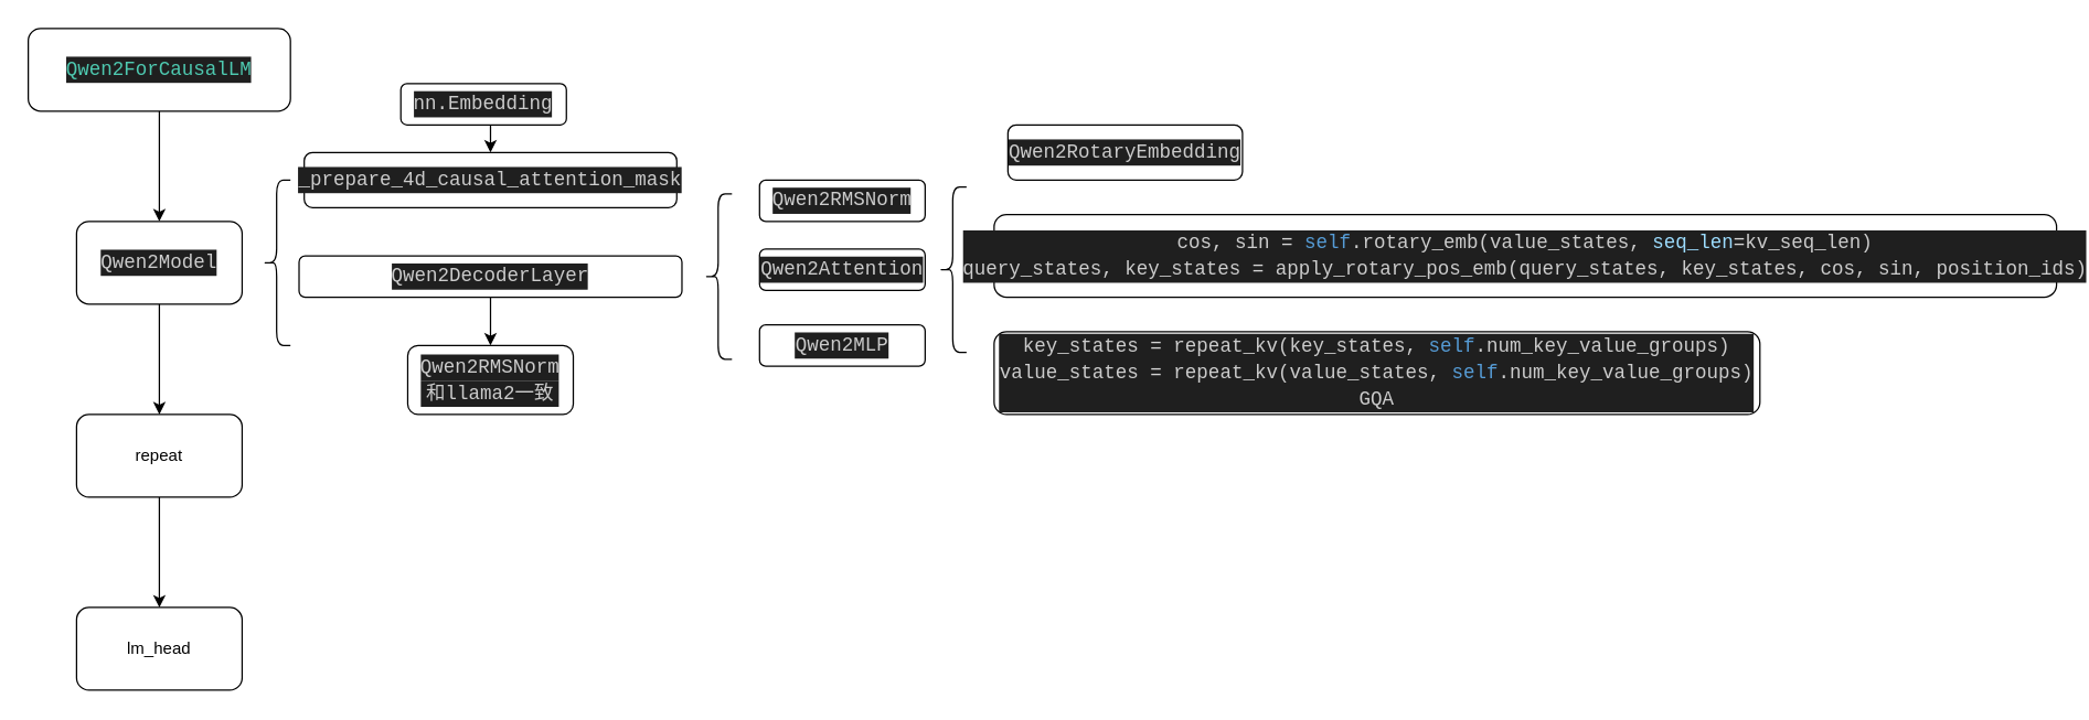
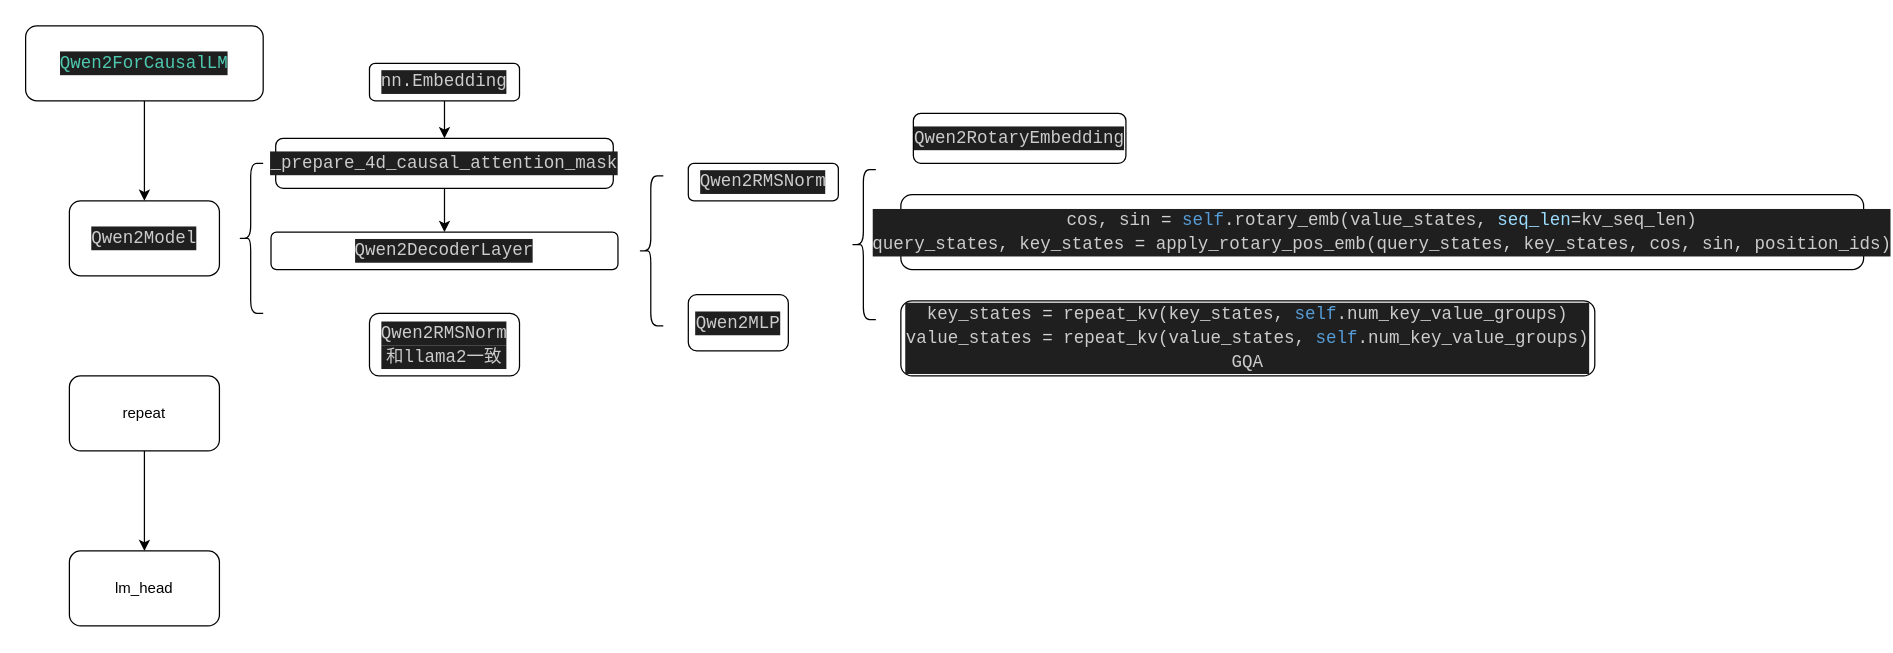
- <mxCell id="13" value="&lt;div style=&quot;color: #cccccc;background-color: #1f1f1f;font-family: Consolas, 'Courier New', monospace;font-weight: normal;font-size: 14px;line-height: 19px;white-space: pre;&quot;&gt;&lt;div&gt;&lt;span style=&quot;color: #cccccc;&quot;&gt;nn.Embedding&lt;/span&gt;&lt;/div&gt;&lt;/div&gt;" style="rounded=1;whiteSpace=wrap;html=1;" vertex="1" parent="1"><mxGeometry x="290" y="60" width="120" height="30" as="geometry" /></mxCell>
+ <mxCell id="13" value="&lt;div style=&quot;color: #cccccc;background-color: #1f1f1f;font-family: Consolas, 'Courier New', monospace;font-weight: normal;font-size: 14px;line-height: 19px;white-space: pre;&quot;&gt;&lt;div&gt;&lt;span style=&quot;color: #cccccc;&quot;&gt;nn.Embedding&lt;/span&gt;&lt;/div&gt;&lt;/div&gt;" style="rounded=1;whiteSpace=wrap;html=1;" vertex="1" parent="1"><mxGeometry x="295" y="50" width="120" height="30" as="geometry" /></mxCell>
+ <mxCell id="15" style="edgeStyle=orthogonalEdgeStyle;rounded=0;orthogonalLoop=1;jettySize=auto;html=1;exitX=0.5;exitY=1;exitDx=0;exitDy=0;entryX=0.5;entryY=0;entryDx=0;entryDy=0;" edge="1" parent="1" source="16" target="11"><mxGeometry relative="1" as="geometry" /></mxCell>
- <mxCell id="19" value="&lt;div style=&quot;color: rgb(204, 204, 204); background-color: rgb(31, 31, 31); font-family: Consolas, &amp;quot;Courier New&amp;quot;, monospace; font-size: 14px; line-height: 19px; white-space: pre;&quot;&gt;Qwen2Attention&lt;/div&gt;" style="rounded=1;whiteSpace=wrap;html=1;" vertex="1" parent="1"><mxGeometry x="550" y="180" width="120" height="30" as="geometry" /></mxCell>
- <mxCell id="10" style="edgeStyle=orthogonalEdgeStyle;rounded=0;orthogonalLoop=1;jettySize=auto;html=1;exitX=0.5;exitY=1;exitDx=0;exitDy=0;entryX=0.5;entryY=0;entryDx=0;entryDy=0;" edge="1" parent="1" source="11" target="14"><mxGeometry relative="1" as="geometry" /></mxCell>
- <mxCell id="18" value="&lt;div style=&quot;color: rgb(204, 204, 204); background-color: rgb(31, 31, 31); font-family: Consolas, &amp;quot;Courier New&amp;quot;, monospace; font-size: 14px; line-height: 19px; white-space: pre;&quot;&gt;Qwen2MLP&lt;/div&gt;" style="rounded=1;whiteSpace=wrap;html=1;" vertex="1" parent="1"><mxGeometry x="550" y="235" width="120" height="30" as="geometry" /></mxCell>
+ <mxCell id="18" value="&lt;div style=&quot;color: rgb(204, 204, 204); background-color: rgb(31, 31, 31); font-family: Consolas, &amp;quot;Courier New&amp;quot;, monospace; font-size: 14px; line-height: 19px; white-space: pre;&quot;&gt;Qwen2MLP&lt;/div&gt;" style="rounded=1;whiteSpace=wrap;html=1;" vertex="1" parent="1"><mxGeometry x="550" y="235" width="80" height="45" as="geometry" /></mxCell>
- <mxCell id="4" value="" style="edgeStyle=orthogonalEdgeStyle;rounded=0;orthogonalLoop=1;jettySize=auto;html=1;" edge="1" parent="1" source="5" target="7"><mxGeometry relative="1" as="geometry" /></mxCell>
